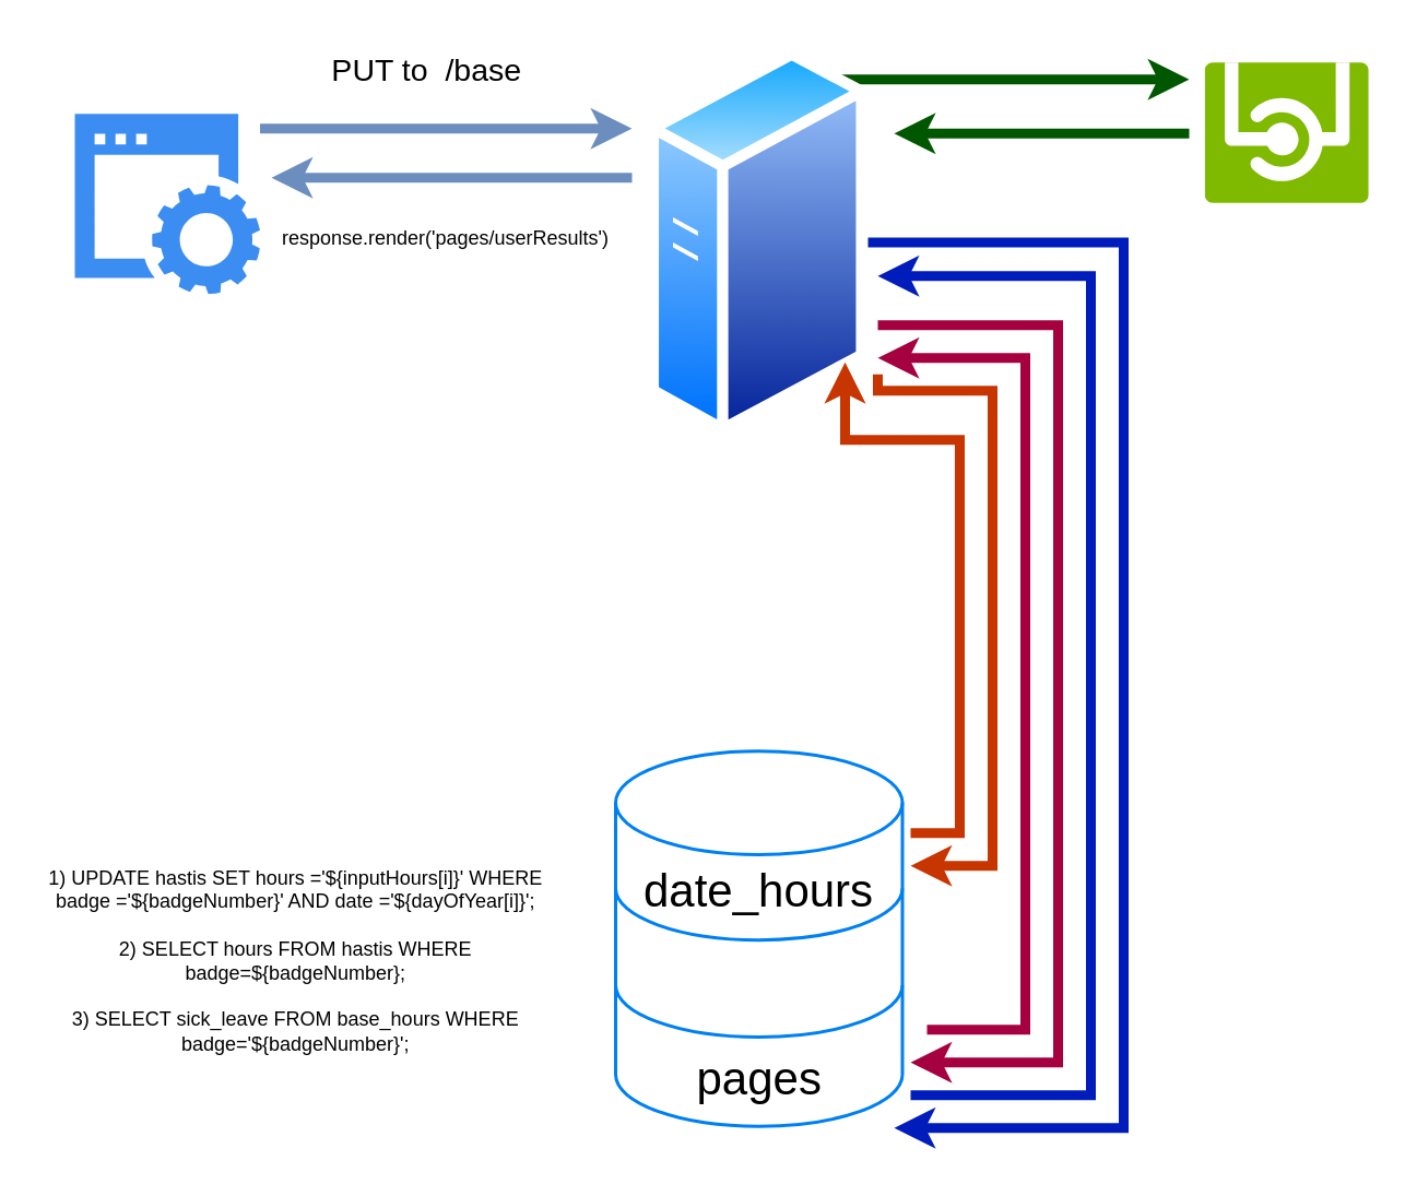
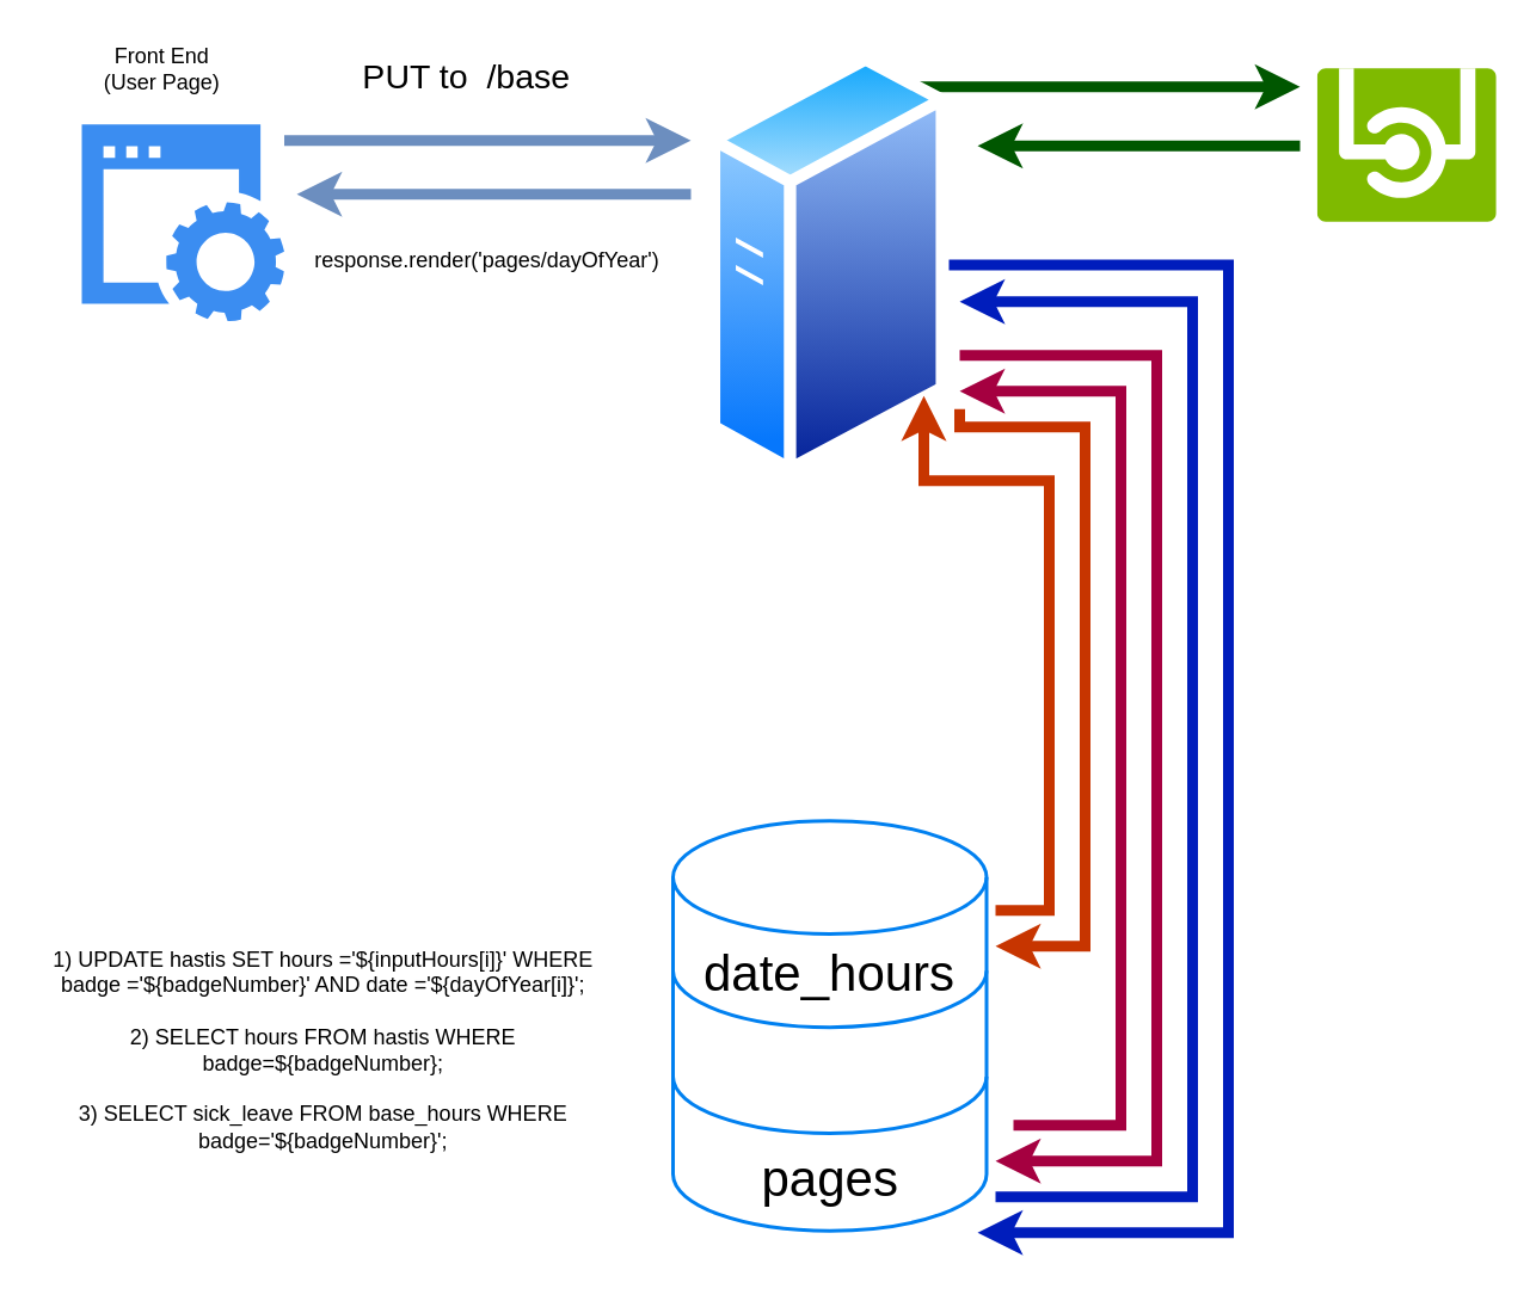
+ <mxCell id="21" value="Front End &lt;br&gt;(User Page)" style="text;html=1;strokeColor=none;fillColor=none;align=center;verticalAlign=middle;whiteSpace=wrap;rounded=0;" vertex="1" parent="1"><mxGeometry x="25" y="20.5" width="130" height="35" as="geometry" /></mxCell>
- <mxCell id="20" value="response.render('pages/userResults')" style="text;html=1;strokeColor=none;fillColor=none;align=center;verticalAlign=middle;whiteSpace=wrap;rounded=0;" vertex="1" parent="1"><mxGeometry x="148" y="124" width="247" height="41" as="geometry" /></mxCell>
+ <mxCell id="20" value="response.render('pages/dayOfYear')" style="text;html=1;strokeColor=none;fillColor=none;align=center;verticalAlign=middle;whiteSpace=wrap;rounded=0;" vertex="1" parent="1"><mxGeometry x="148" y="124" width="247" height="41" as="geometry" /></mxCell>
